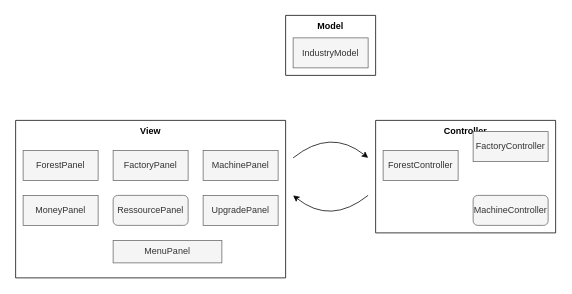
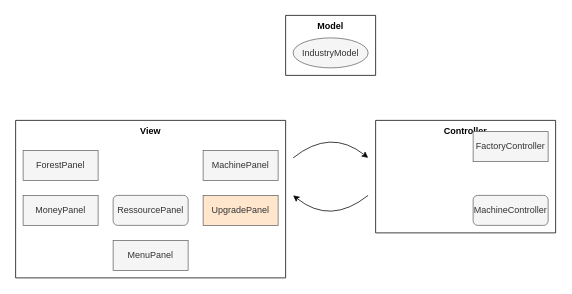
- <mxCell id="17" value="IndustryModel" style="rounded=0;whiteSpace=wrap;html=1;fillColor=#f5f5f5;fontColor=#333333;strokeColor=#666666;" parent="16" vertex="1"><mxGeometry x="10" y="30" width="100" height="40" as="geometry" /></mxCell>
+ <mxCell id="17" value="IndustryModel" style="ellipse;whiteSpace=wrap;html=1;fillColor=#f5f5f5;fontColor=#333333;strokeColor=#666666;" parent="16" vertex="1"><mxGeometry x="10" y="30" width="100" height="40" as="geometry" /></mxCell>
- <mxCell id="4" value="FactoryPanel" style="rounded=0;whiteSpace=wrap;html=1;fillColor=#f5f5f5;fontColor=#333333;strokeColor=#666666;" parent="2" vertex="1"><mxGeometry x="130" y="40" width="100" height="40" as="geometry" /></mxCell>
- <mxCell id="11" value="ForestController" style="rounded=0;whiteSpace=wrap;html=1;fillColor=#f5f5f5;fontColor=#333333;strokeColor=#666666;" parent="10" vertex="1"><mxGeometry x="10" y="40" width="100" height="40" as="geometry" /></mxCell>
- <mxCell id="8" value="UpgradePanel" style="rounded=0;whiteSpace=wrap;html=1;fillColor=#f5f5f5;fontColor=#333333;strokeColor=#666666;" parent="2" vertex="1"><mxGeometry x="250" y="100" width="100" height="40" as="geometry" /></mxCell>
+ <mxCell id="8" value="UpgradePanel" style="rounded=0;whiteSpace=wrap;html=1;fillColor=#ffe6cc;fontColor=#333333;strokeColor=#666666;" parent="2" vertex="1"><mxGeometry x="250" y="100" width="100" height="40" as="geometry" /></mxCell>
- <mxCell id="9" value="MenuPanel" style="rounded=0;whiteSpace=wrap;html=1;fillColor=#f5f5f5;fontColor=#333333;strokeColor=#666666;" parent="2" vertex="1"><mxGeometry x="130" y="160" width="145" height="30" as="geometry" /></mxCell>
+ <mxCell id="9" value="MenuPanel" style="rounded=0;whiteSpace=wrap;html=1;fillColor=#f5f5f5;fontColor=#333333;strokeColor=#666666;" parent="2" vertex="1"><mxGeometry x="130" y="160" width="100" height="40" as="geometry" /></mxCell>
